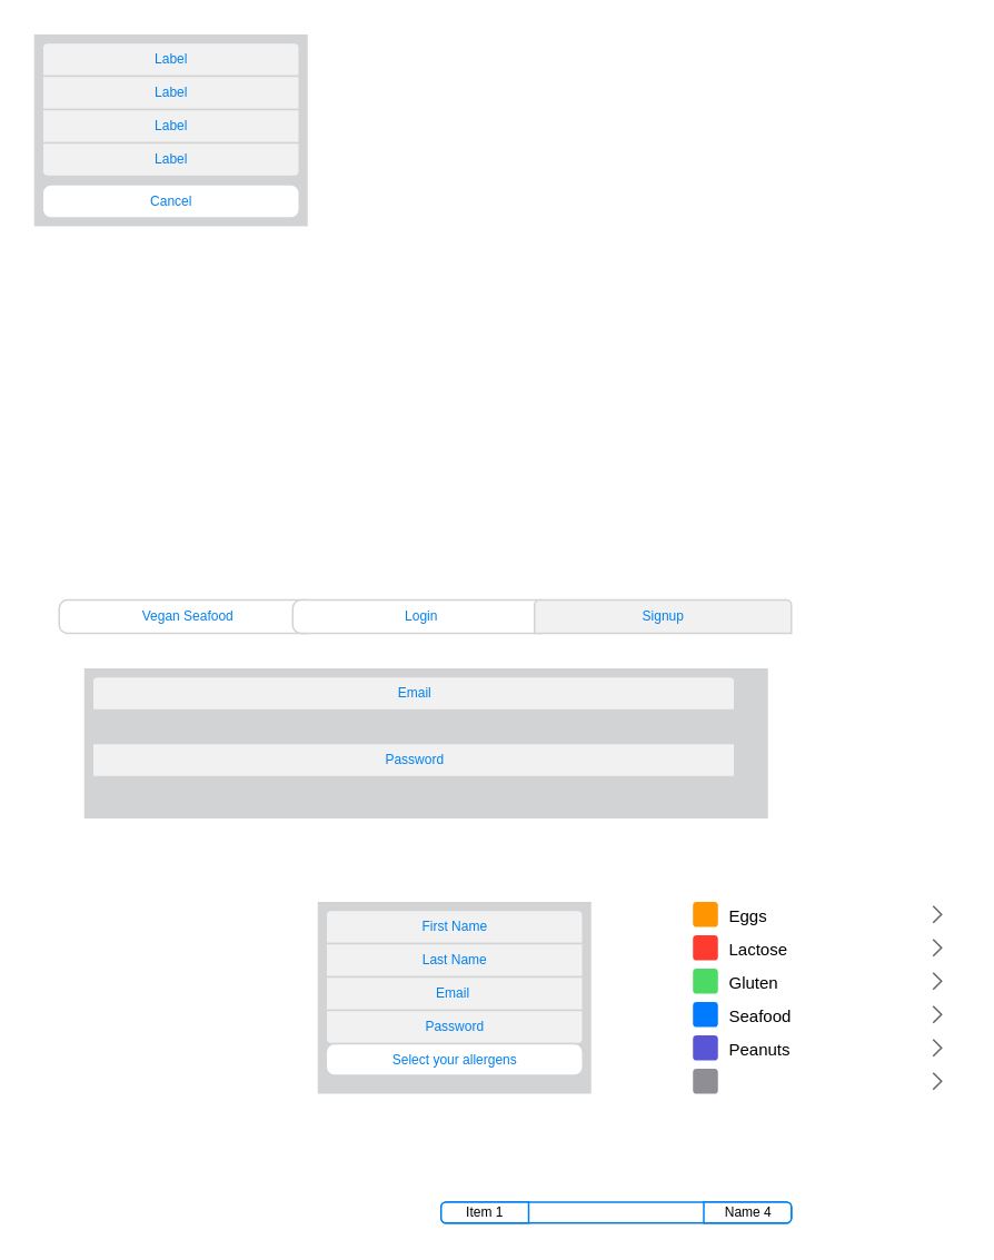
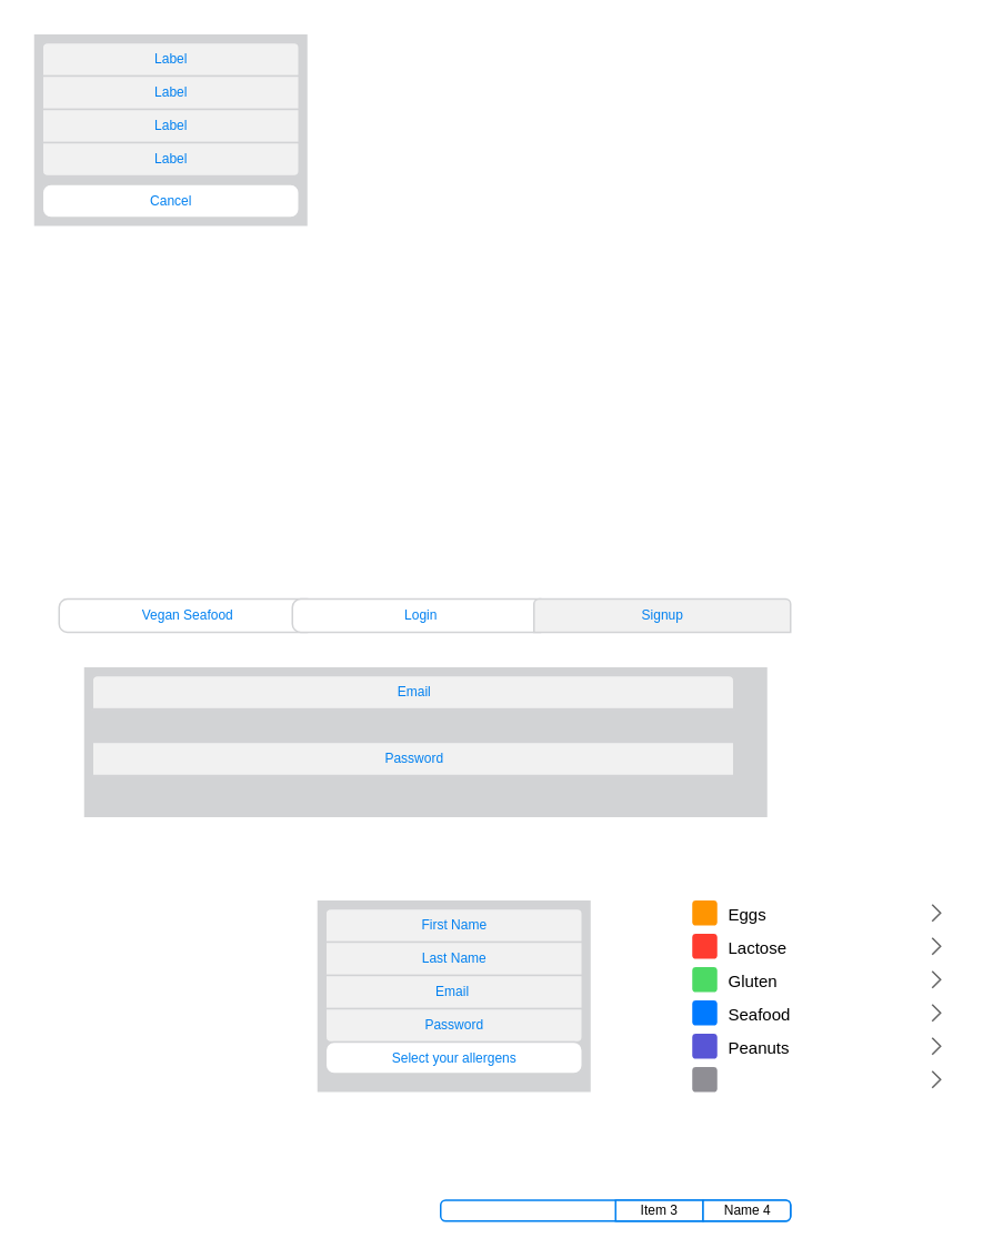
- <mxCell id="28" value="Item 1" style="strokeColor=inherit;fillColor=inherit;gradientColor=inherit;html=1;strokeWidth=1;shadow=0;dashed=0;shape=mxgraph.ios7ui.leftButton;rSize=3;fontSize=8;" vertex="1" parent="27"><mxGeometry width="52.5" height="12.5" as="geometry" /></mxCell>
+ <mxCell id="29" value="Item 3" style="strokeColor=inherit;fillColor=inherit;gradientColor=inherit;html=1;strokeWidth=1;shadow=0;dashed=0;shape=mxgraph.ios7ui.rrect;rSize=0;fontSize=8;" vertex="1" parent="27"><mxGeometry x="105" width="52.5" height="12.5" as="geometry" /></mxCell>
